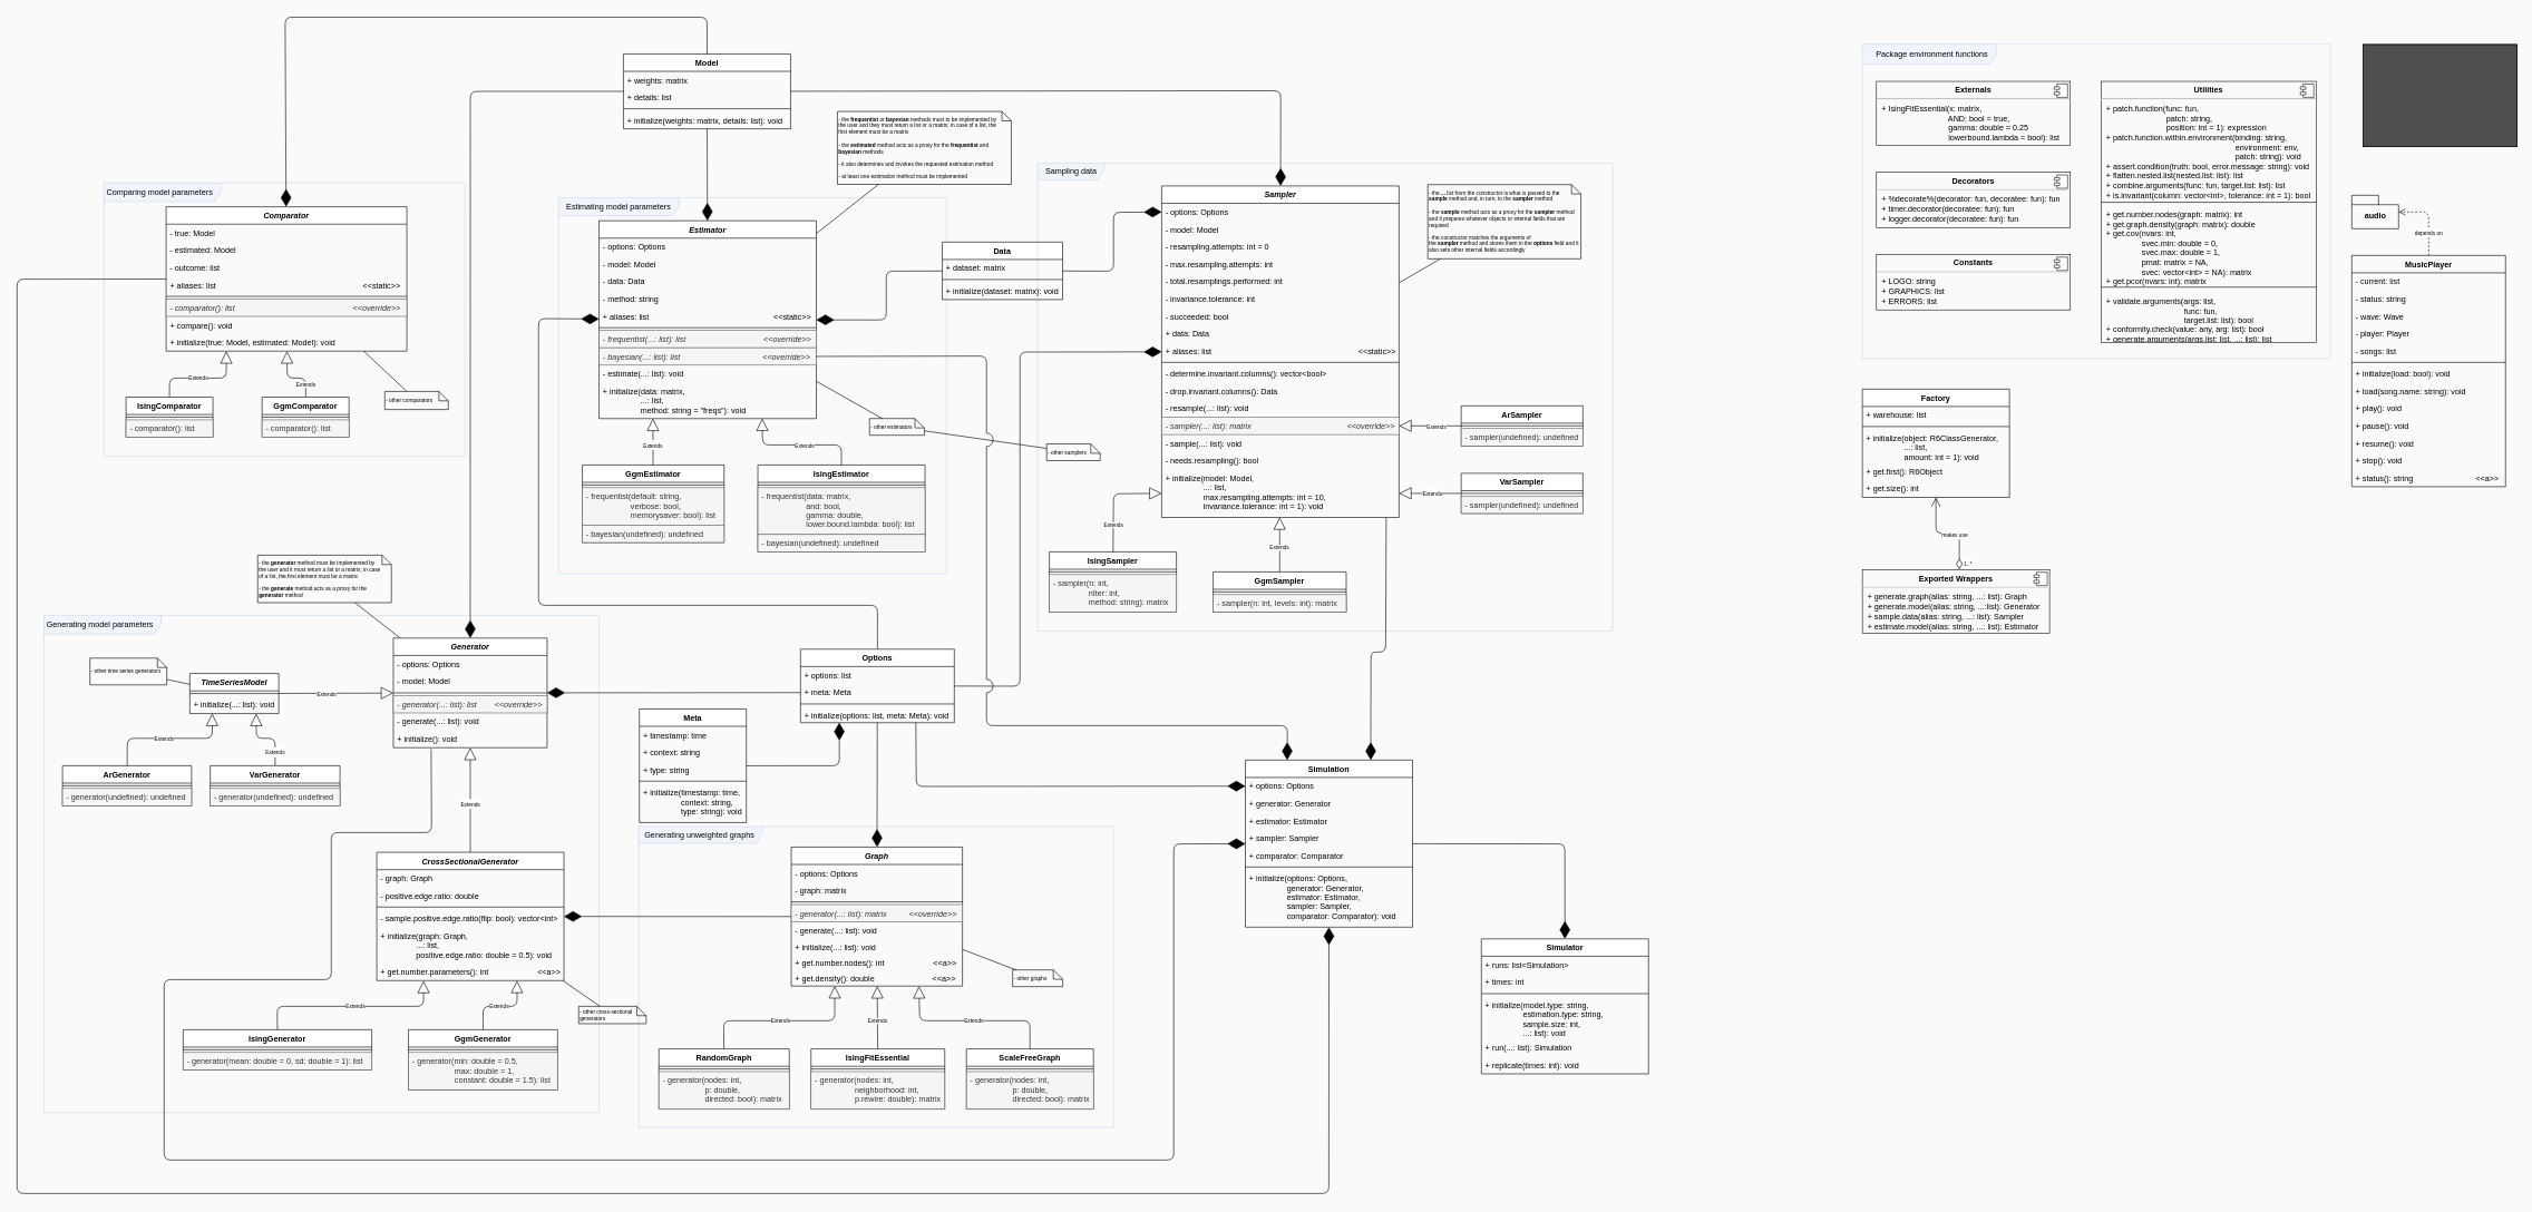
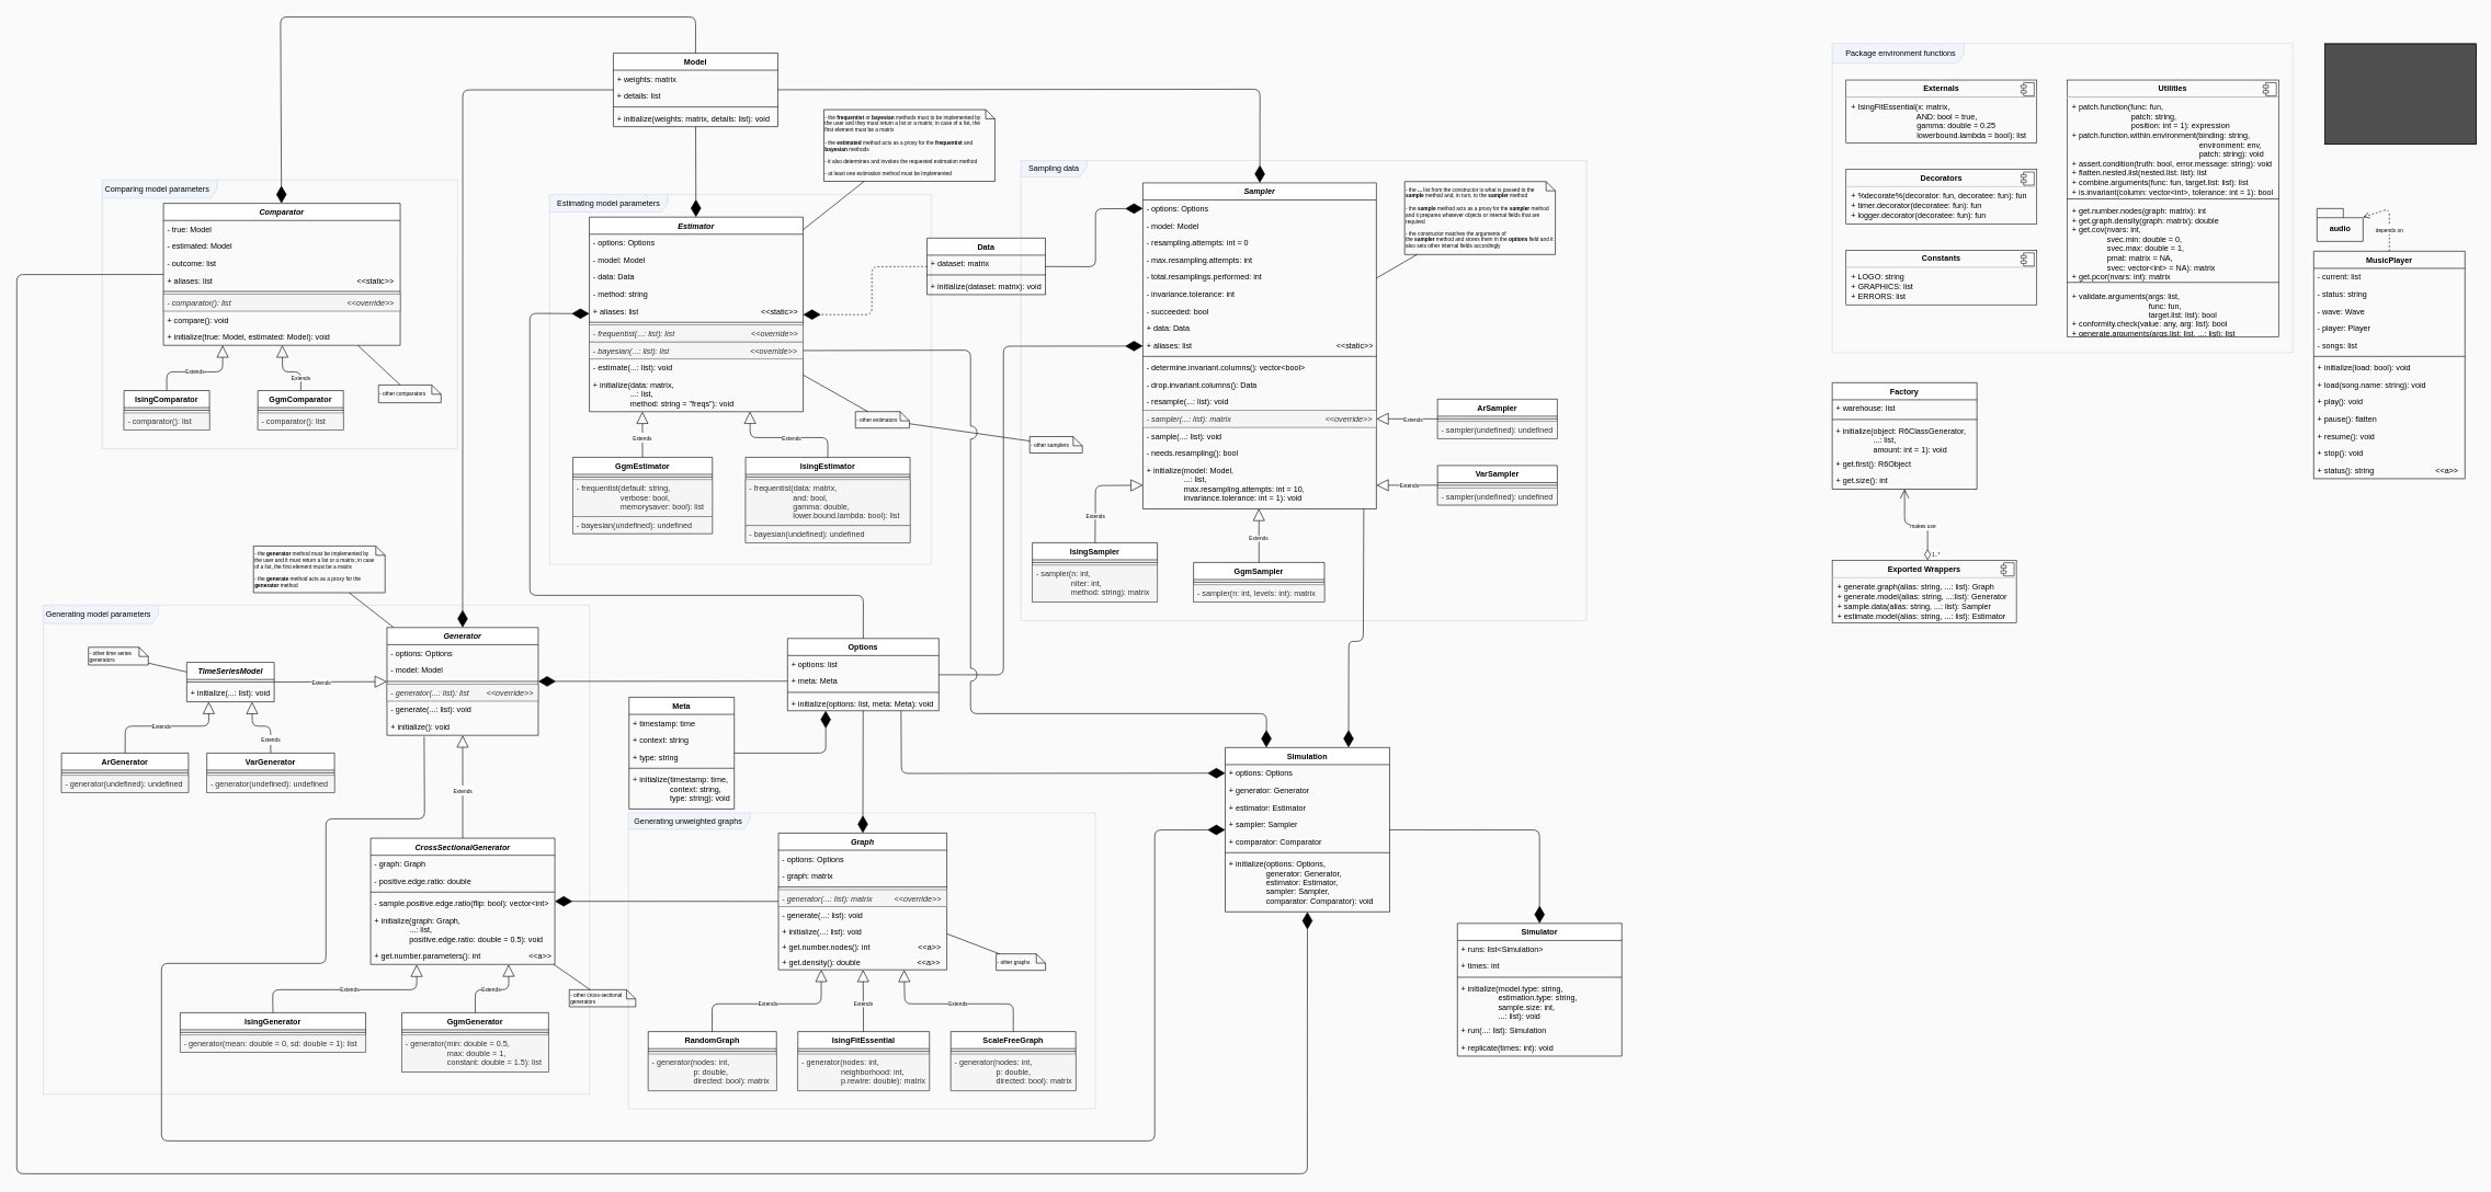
- <mxCell id="34" value="audio" style="shape=folder;fontStyle=1;spacingTop=10;tabWidth=40;tabHeight=14;tabPosition=left;html=1;shadow=0;labelBackgroundColor=none;strokeColor=#000000;fillColor=none;gradientColor=none;fontSize=12;fontColor=#000000;align=center;" parent="19" vertex="1"><mxGeometry width="70" height="50" as="geometry" /></mxCell>
+ <mxCell id="34" value="audio" style="shape=folder;fontStyle=1;spacingTop=10;tabWidth=40;tabHeight=14;tabPosition=left;html=1;shadow=0;labelBackgroundColor=none;strokeColor=#000000;fillColor=none;gradientColor=none;fontSize=12;fontColor=#000000;align=center;" parent="19" vertex="1"><mxGeometry x="5" y="25" width="70" height="50" as="geometry" /></mxCell>
- <mxCell id="44" value="" style="endArrow=diamondThin;endFill=1;endSize=24;html=1;fontSize=12;fontColor=#000000;" parent="1" target="185" edge="1" source="56"><mxGeometry width="160" relative="1" as="geometry"><mxPoint x="1547" y="975" as="sourcePoint" /><mxPoint x="1347" y="465" as="targetPoint" /><Array as="points"><mxPoint x="1320" y="400" /><mxPoint x="1320" y="473" /></Array></mxGeometry></mxCell>
+ <mxCell id="44" value="" style="endArrow=diamondThin;endFill=1;endSize=24;html=1;fontSize=12;fontColor=#000000;dashed=1;" parent="1" target="185" edge="1" source="56"><mxGeometry width="160" relative="1" as="geometry"><mxPoint x="1547" y="975" as="sourcePoint" /><mxPoint x="1347" y="465" as="targetPoint" /><Array as="points"><mxPoint x="1320" y="400" /><mxPoint x="1320" y="473" /></Array></mxGeometry></mxCell>
- <mxCell id="30" value="+ pause(): void" style="text;strokeColor=none;fillColor=none;align=left;verticalAlign=top;spacingLeft=4;spacingRight=4;overflow=hidden;rotatable=0;points=[[0,0.5],[1,0.5]];portConstraint=eastwest;" parent="20" vertex="1"><mxGeometry y="242" width="230" height="26" as="geometry" /></mxCell>
+ <mxCell id="30" value="+ pause(): flatten" style="text;strokeColor=none;fillColor=none;align=left;verticalAlign=top;spacingLeft=4;spacingRight=4;overflow=hidden;rotatable=0;points=[[0,0.5],[1,0.5]];portConstraint=eastwest;" parent="20" vertex="1"><mxGeometry y="242" width="230" height="26" as="geometry" /></mxCell>
- <mxCell id="125" value="&lt;div style=&quot;text-align: left ; font-size: 8px&quot;&gt;- other time series generators&lt;/div&gt;" style="shape=note;whiteSpace=wrap;html=1;size=14;verticalAlign=middle;align=left;spacingTop=0;fillColor=none;fontSize=8;" parent="1" vertex="1"><mxGeometry x="129" y="979" width="115" height="40" as="geometry" /></mxCell>
+ <mxCell id="125" value="&lt;div style=&quot;text-align: left ; font-size: 8px&quot;&gt;- other time series generators&lt;/div&gt;" style="shape=note;whiteSpace=wrap;html=1;size=14;verticalAlign=middle;align=left;spacingTop=0;fillColor=none;fontSize=8;" parent="1" vertex="1"><mxGeometry x="129" y="979" width="91" height="27" as="geometry" /></mxCell>
